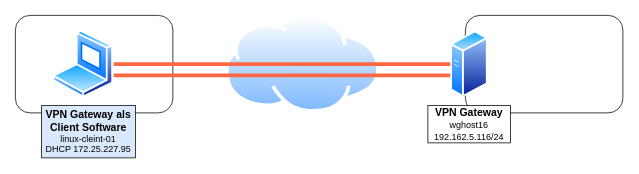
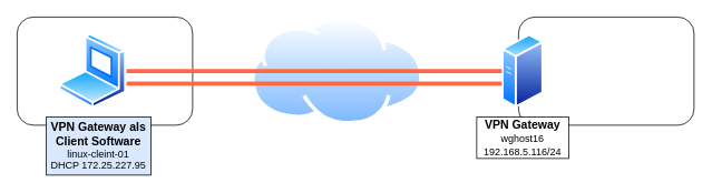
- <mxCell id="7" value="&lt;font style=&quot;font-size: 14px;&quot;&gt;&lt;b&gt;VPN Gateway&lt;/b&gt;&lt;/font&gt;&lt;div&gt;&lt;font style=&quot;font-size: 14px;&quot;&gt;&lt;span style=&quot;font-size: 12px;&quot;&gt;wghost16&lt;/span&gt;&lt;div style=&quot;font-size: 12px;&quot;&gt;192.162.5.116/24&lt;/div&gt;&lt;/font&gt;&lt;/div&gt;" style="rounded=0;whiteSpace=wrap;html=1;" vertex="1" parent="1"><mxGeometry x="570" y="140" width="110" height="50" as="geometry" /></mxCell>
+ <mxCell id="7" value="&lt;font style=&quot;font-size: 14px;&quot;&gt;&lt;b&gt;VPN Gateway&lt;/b&gt;&lt;/font&gt;&lt;div&gt;&lt;font style=&quot;font-size: 14px;&quot;&gt;&lt;span style=&quot;font-size: 12px;&quot;&gt;wghost16&lt;/span&gt;&lt;div style=&quot;font-size: 12px;&quot;&gt;192.168.5.116/24&lt;/div&gt;&lt;/font&gt;&lt;/div&gt;" style="rounded=0;whiteSpace=wrap;html=1;" vertex="1" parent="1"><mxGeometry x="570" y="140" width="110" height="50" as="geometry" /></mxCell>
